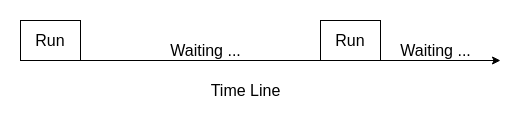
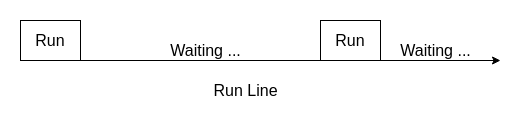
- <mxCell id="3" value="Time Line" style="text;html=1;align=center;verticalAlign=middle;resizable=0;points=[];autosize=1;fontSize=16;" vertex="1" parent="1"><mxGeometry x="200" y="80" width="90" height="20" as="geometry" /></mxCell>
+ <mxCell id="3" value="Run Line" style="text;html=1;align=center;verticalAlign=middle;resizable=0;points=[];autosize=1;fontSize=16;" vertex="1" parent="1"><mxGeometry x="200" y="80" width="90" height="20" as="geometry" /></mxCell>
